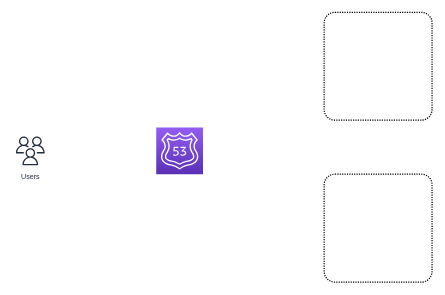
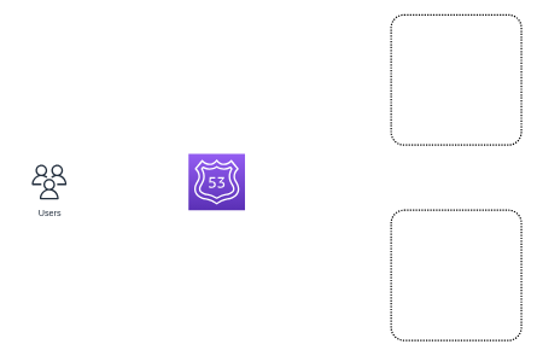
- <mxCell id="5" value="Users" style="sketch=0;outlineConnect=0;fontColor=#232F3E;gradientColor=none;strokeColor=#232F3E;fillColor=#ffffff;dashed=0;verticalLabelPosition=bottom;verticalAlign=top;align=center;html=1;fontSize=12;fontStyle=0;aspect=fixed;shape=mxgraph.aws4.resourceIcon;resIcon=mxgraph.aws4.users;" vertex="1" parent="1"><mxGeometry x="20" y="221" width="60" height="60" as="geometry" /></mxCell>
+ <mxCell id="5" value="Users" style="sketch=0;outlineConnect=0;fontColor=#232F3E;gradientColor=none;strokeColor=#232F3E;fillColor=#ffffff;dashed=0;verticalLabelPosition=bottom;verticalAlign=top;align=center;html=1;fontSize=12;fontStyle=0;aspect=fixed;shape=mxgraph.aws4.resourceIcon;resIcon=mxgraph.aws4.users;" vertex="1" parent="1"><mxGeometry x="20" y="221" width="95" height="60" as="geometry" /></mxCell>
